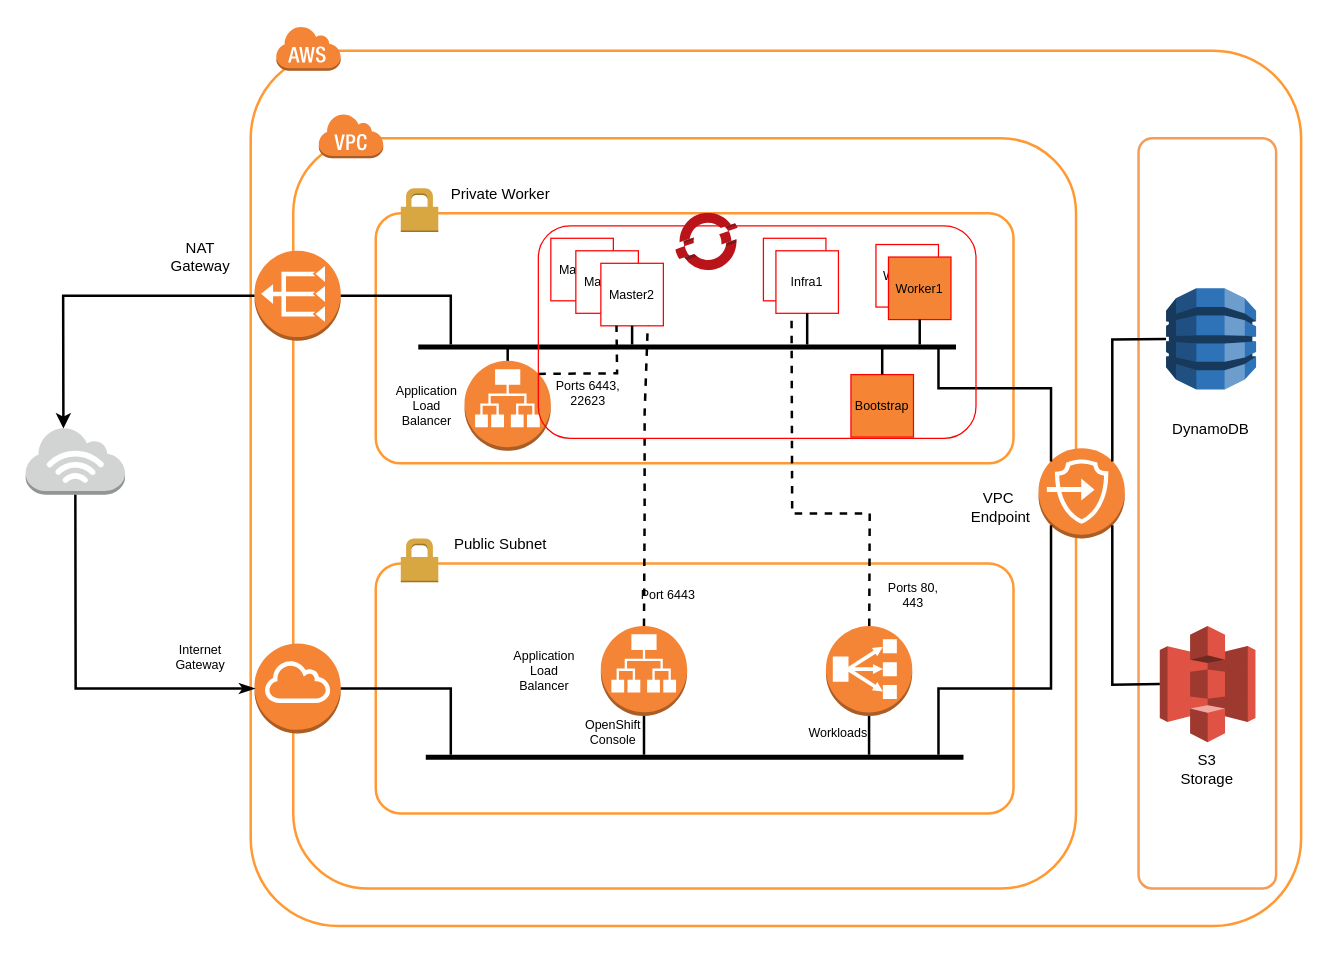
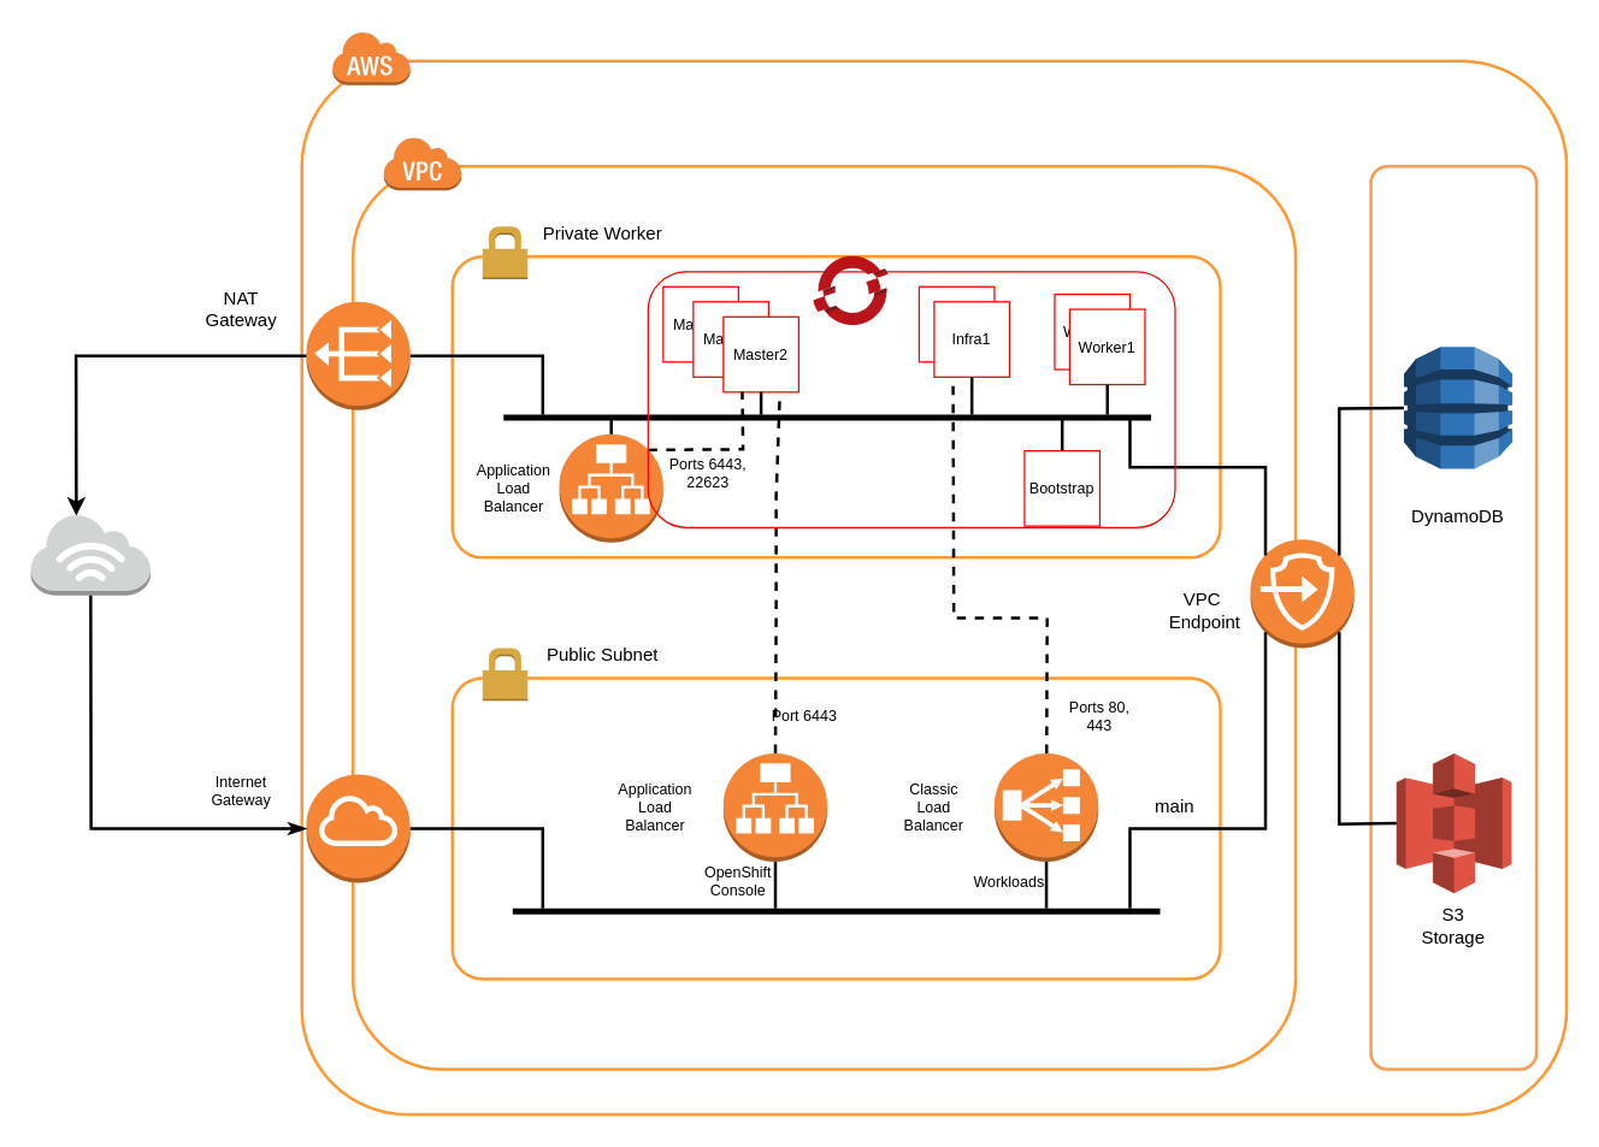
- <mxCell id="44" value="Worker1" style="whiteSpace=wrap;html=1;aspect=fixed;strokeColor=#FF0000;fontSize=10;fillColor=#f58536;" vertex="1" parent="9"><mxGeometry x="710" y="205" width="50" height="50" as="geometry" /></mxCell>
+ <mxCell id="44" value="Worker1" style="whiteSpace=wrap;html=1;aspect=fixed;strokeColor=#FF0000;fontSize=10;" vertex="1" parent="9"><mxGeometry x="710" y="205" width="50" height="50" as="geometry" /></mxCell>
- <mxCell id="39" value="Bootstrap" style="whiteSpace=wrap;html=1;aspect=fixed;strokeColor=#FF0000;fontSize=10;fillColor=#f58534;" vertex="1" parent="9"><mxGeometry x="680" y="299" width="50" height="50" as="geometry" /></mxCell>
+ <mxCell id="39" value="Bootstrap" style="whiteSpace=wrap;html=1;aspect=fixed;strokeColor=#FF0000;fontSize=10;" vertex="1" parent="9"><mxGeometry x="680" y="299" width="50" height="50" as="geometry" /></mxCell>
+ <mxCell id="54" value="Classic&lt;br&gt;Load&lt;br&gt;Balancer" style="text;html=1;strokeColor=none;fillColor=none;align=center;verticalAlign=middle;whiteSpace=wrap;rounded=0;fontSize=10;" vertex="1" parent="9"><mxGeometry x="590" y="521" width="60" height="30" as="geometry" /></mxCell>
+ <mxCell id="34" value="main" style="text;html=1;strokeColor=none;fillColor=none;align=center;verticalAlign=middle;whiteSpace=wrap;rounded=0;" vertex="1" parent="9"><mxGeometry x="750" y="521" width="60" height="30" as="geometry" /></mxCell>
